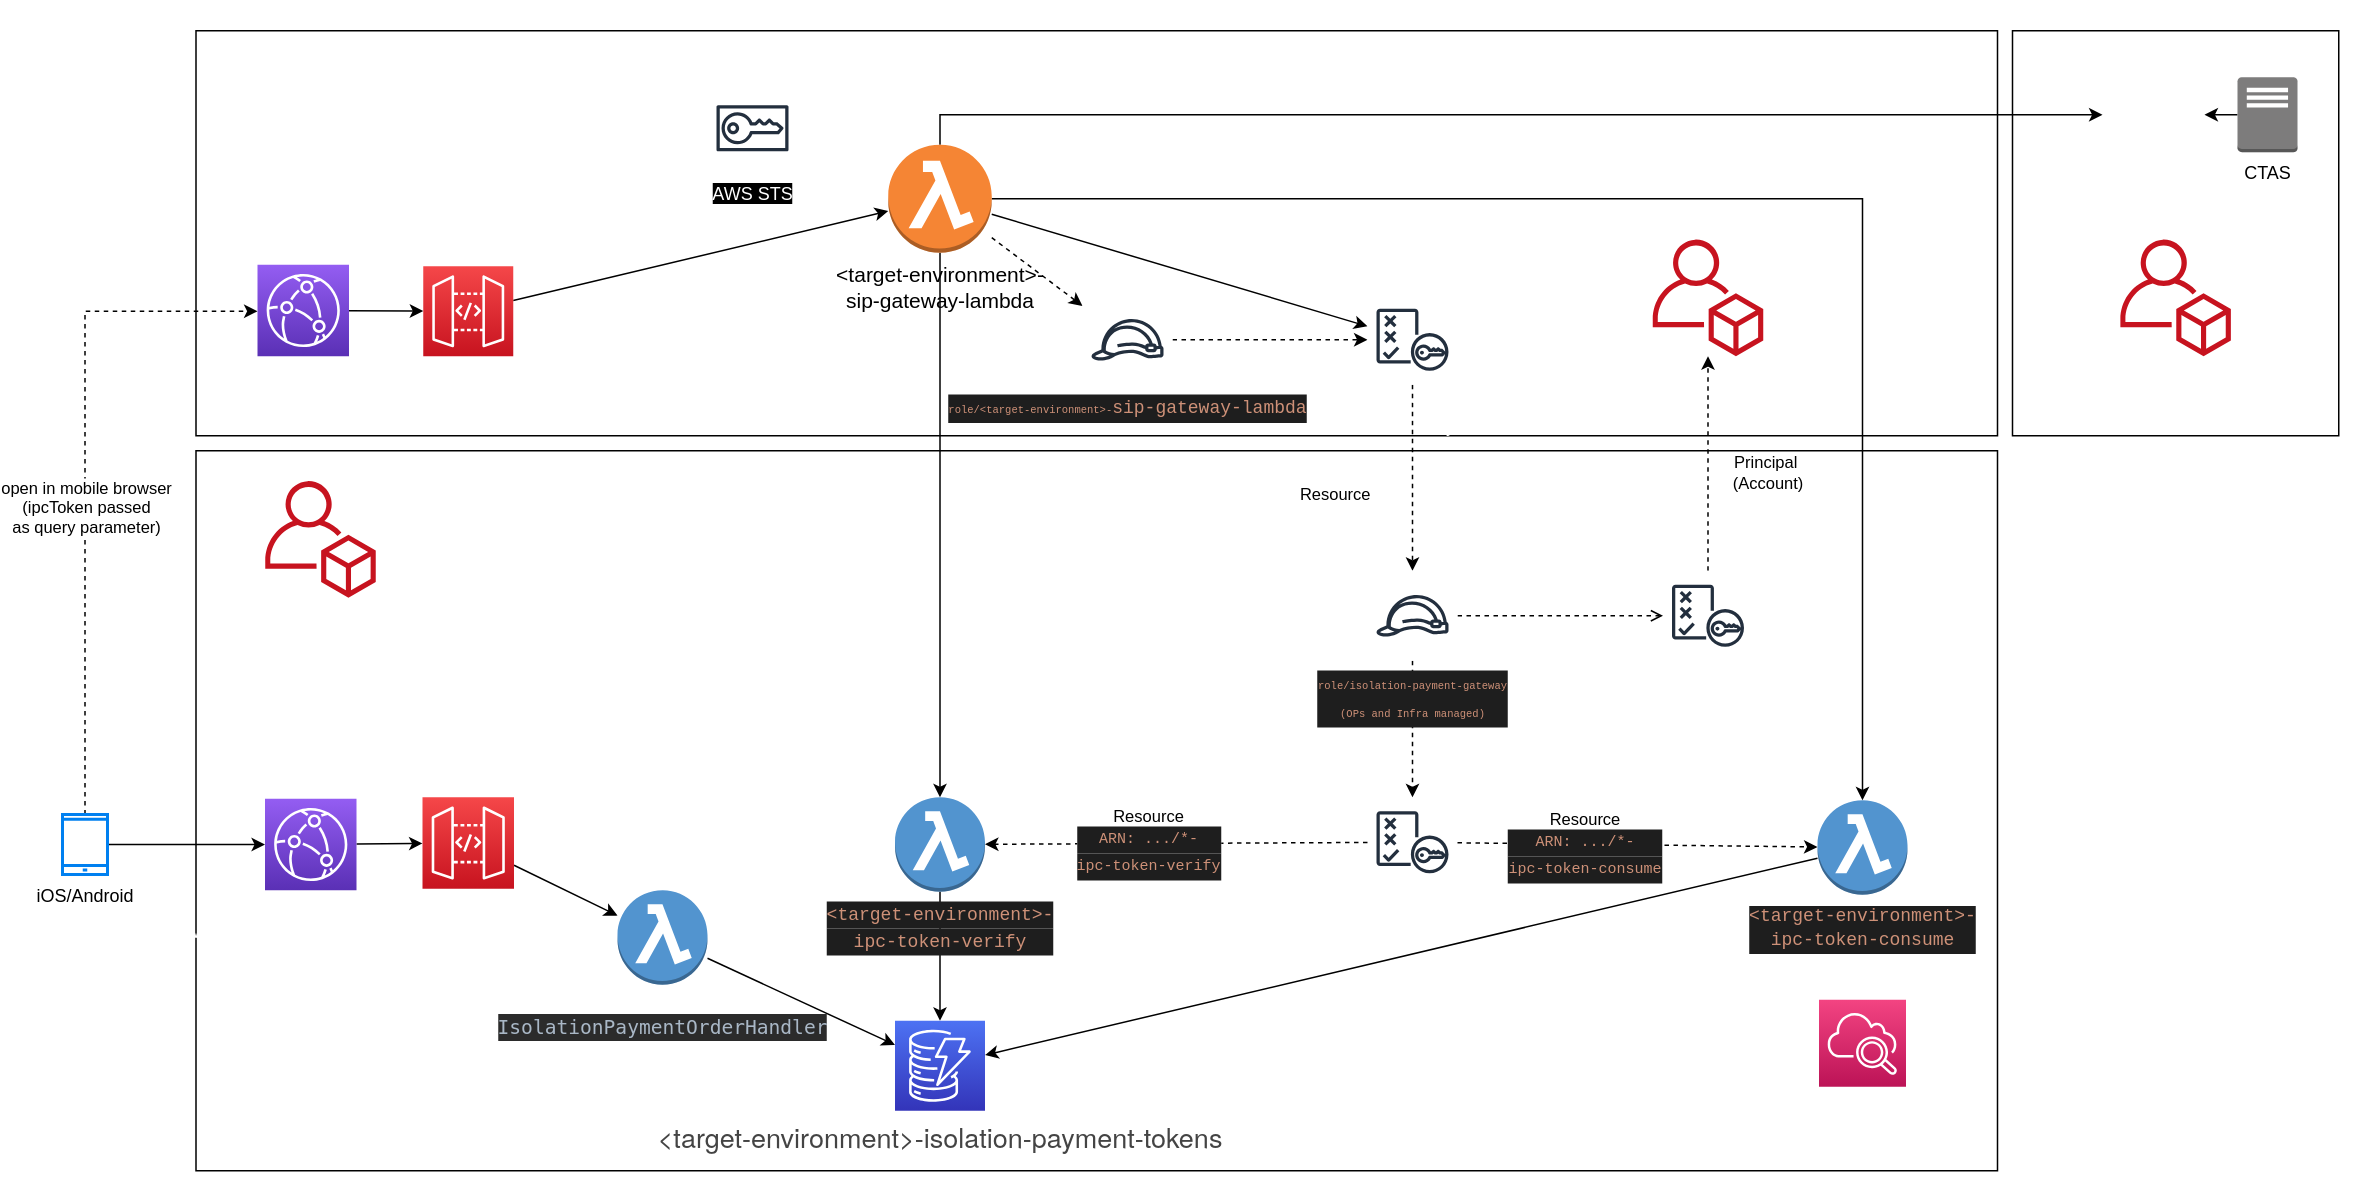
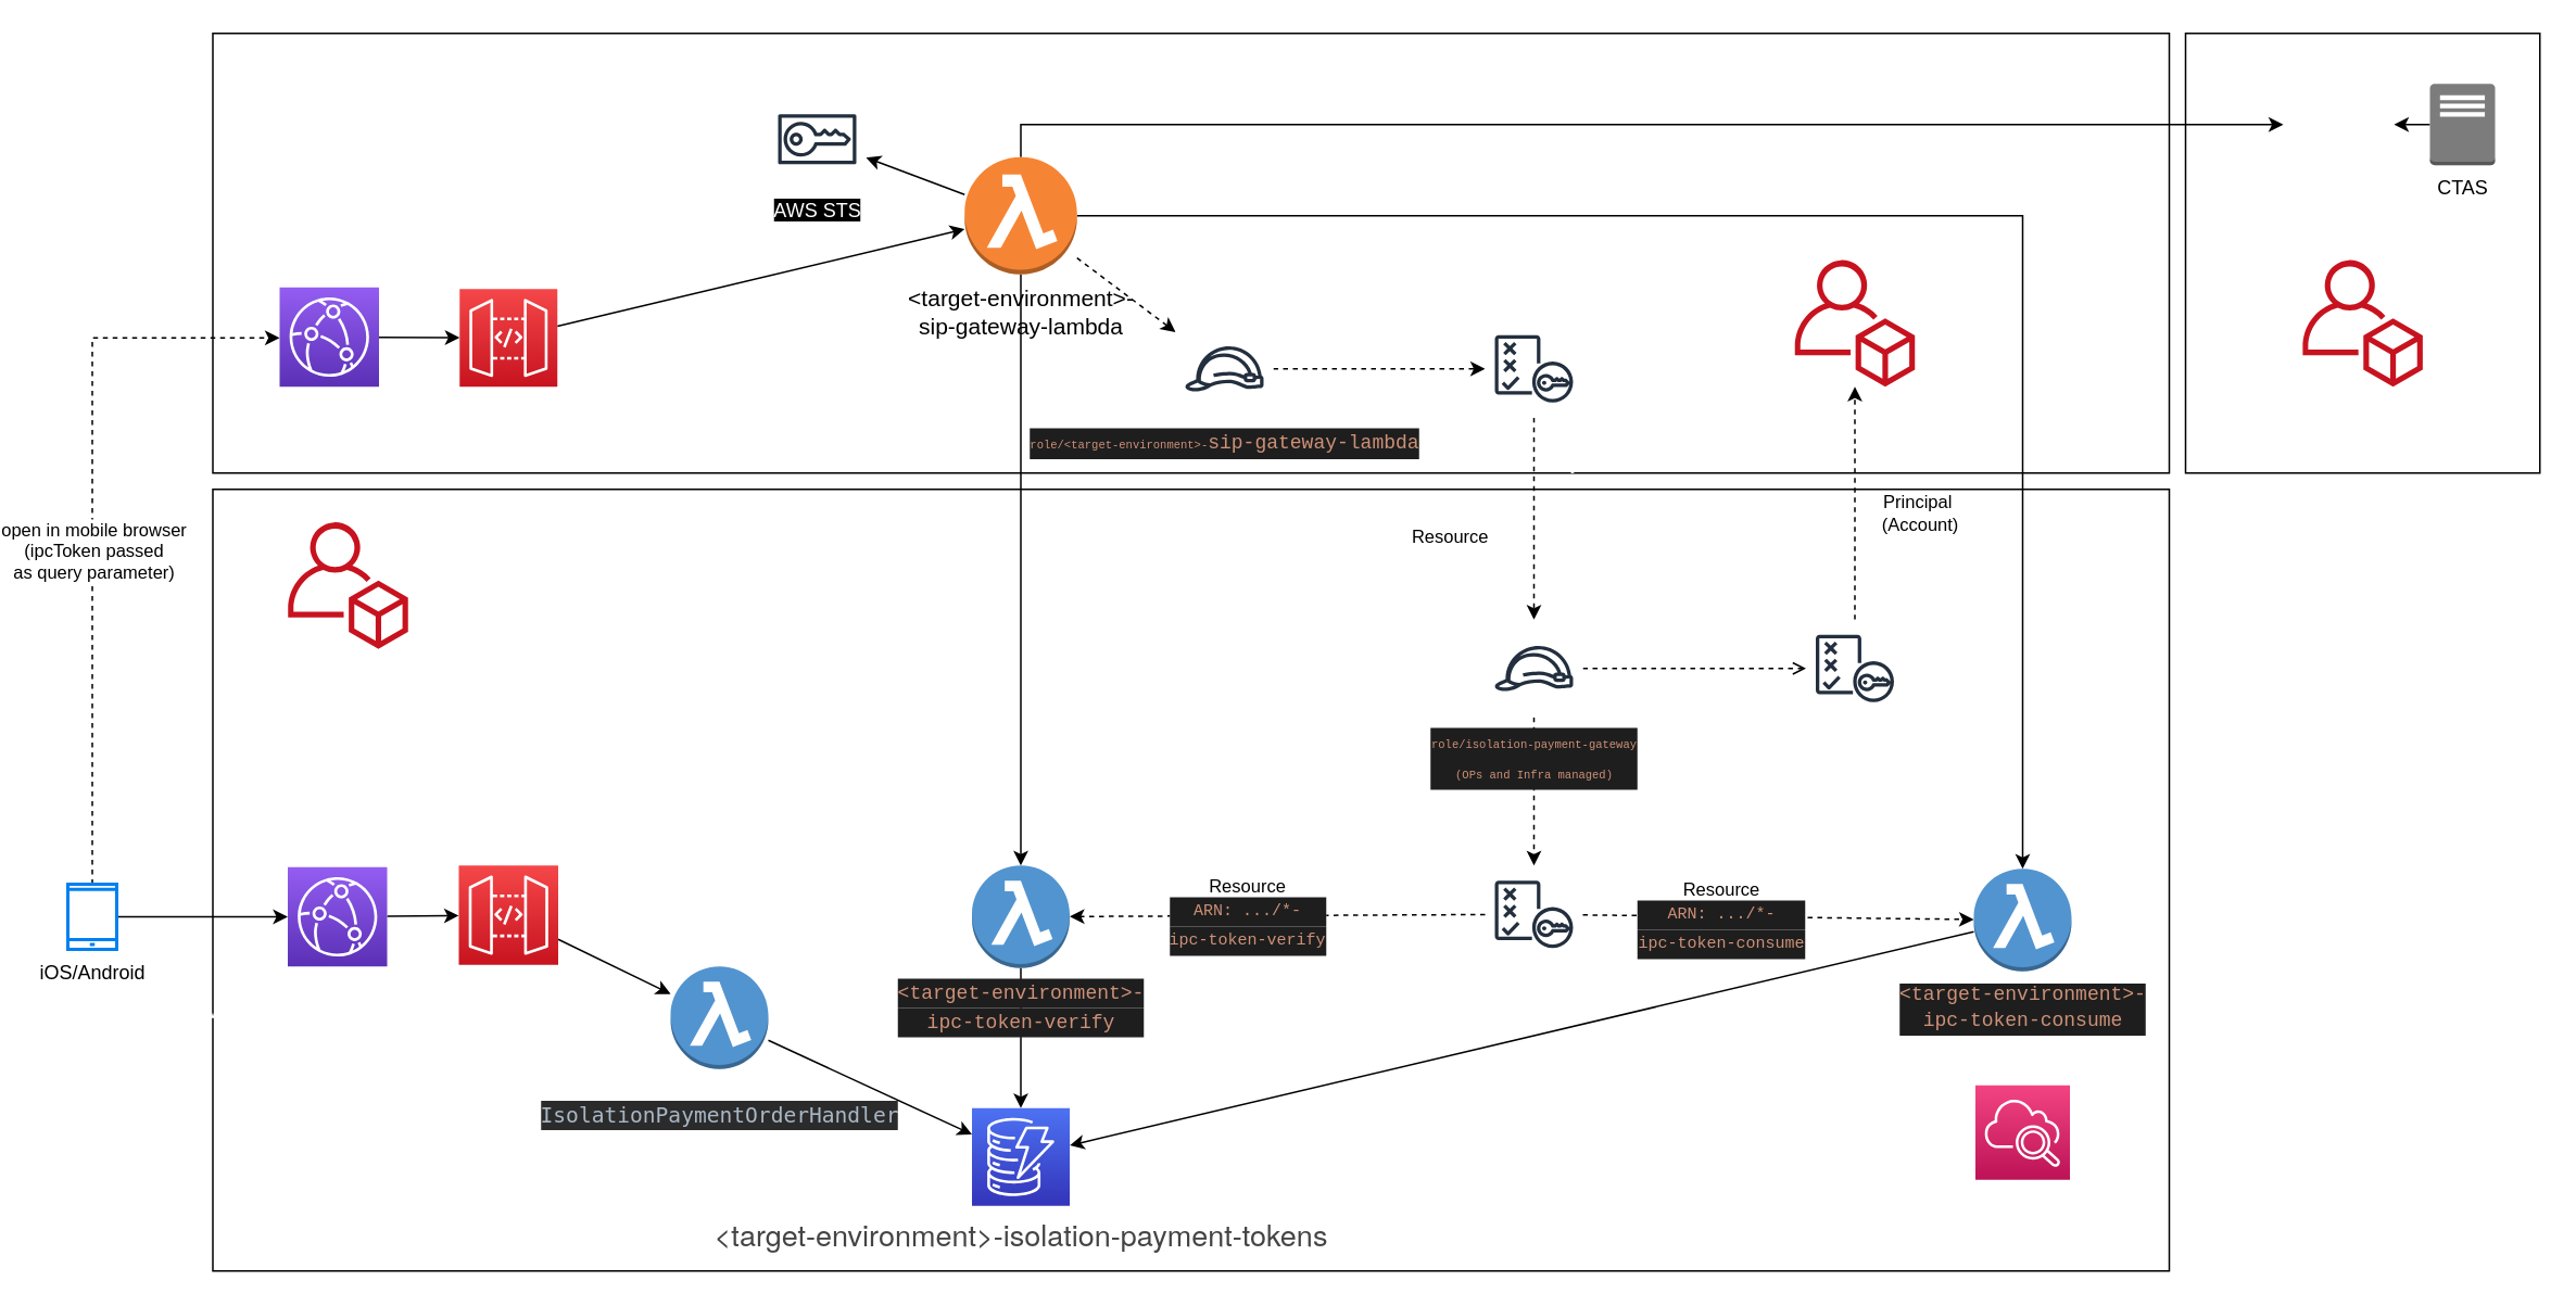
- <mxCell id="23" style="edgeStyle=none;rounded=0;orthogonalLoop=1;jettySize=auto;html=1;" parent="1" source="26" target="40" edge="1"><mxGeometry relative="1" as="geometry" /></mxCell>
+ <mxCell id="23" style="edgeStyle=none;rounded=0;orthogonalLoop=1;jettySize=auto;html=1;" parent="1" source="26" target="41" edge="1"><mxGeometry relative="1" as="geometry" /></mxCell>
